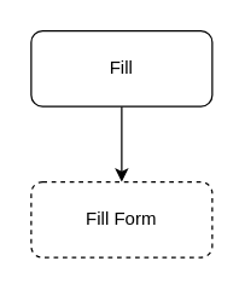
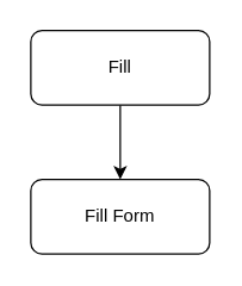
- <mxCell id="4" value="Fill Form" style="rounded=1;whiteSpace=wrap;html=1;dashed=1;" vertex="1" parent="1"><mxGeometry x="20" y="120" width="120" height="50" as="geometry" /></mxCell>
+ <mxCell id="4" value="Fill Form" style="rounded=1;whiteSpace=wrap;html=1;" vertex="1" parent="1"><mxGeometry x="20" y="120" width="120" height="50" as="geometry" /></mxCell>
